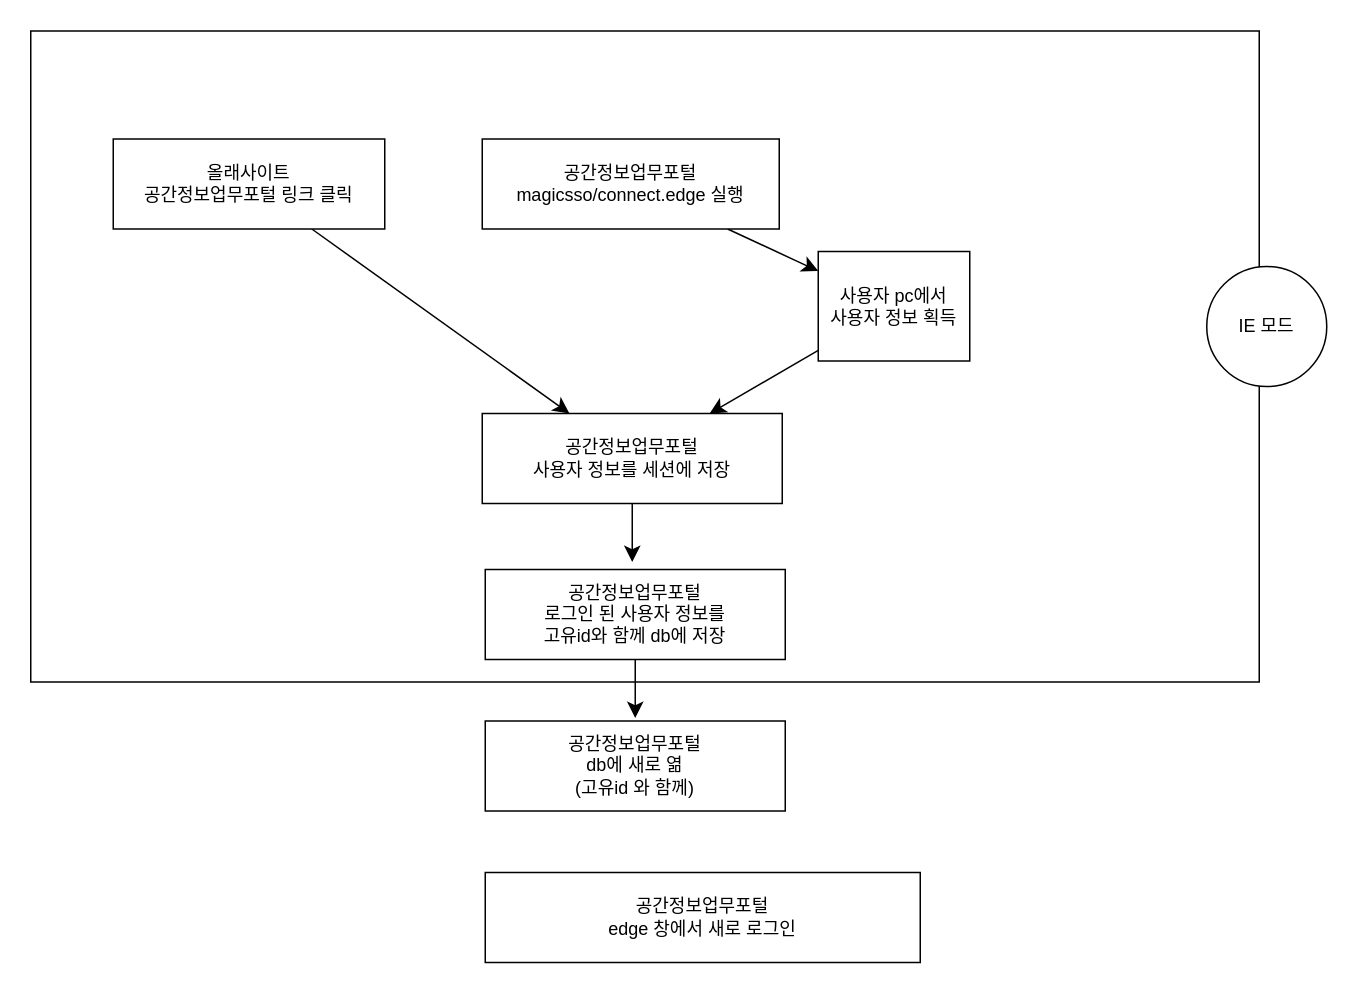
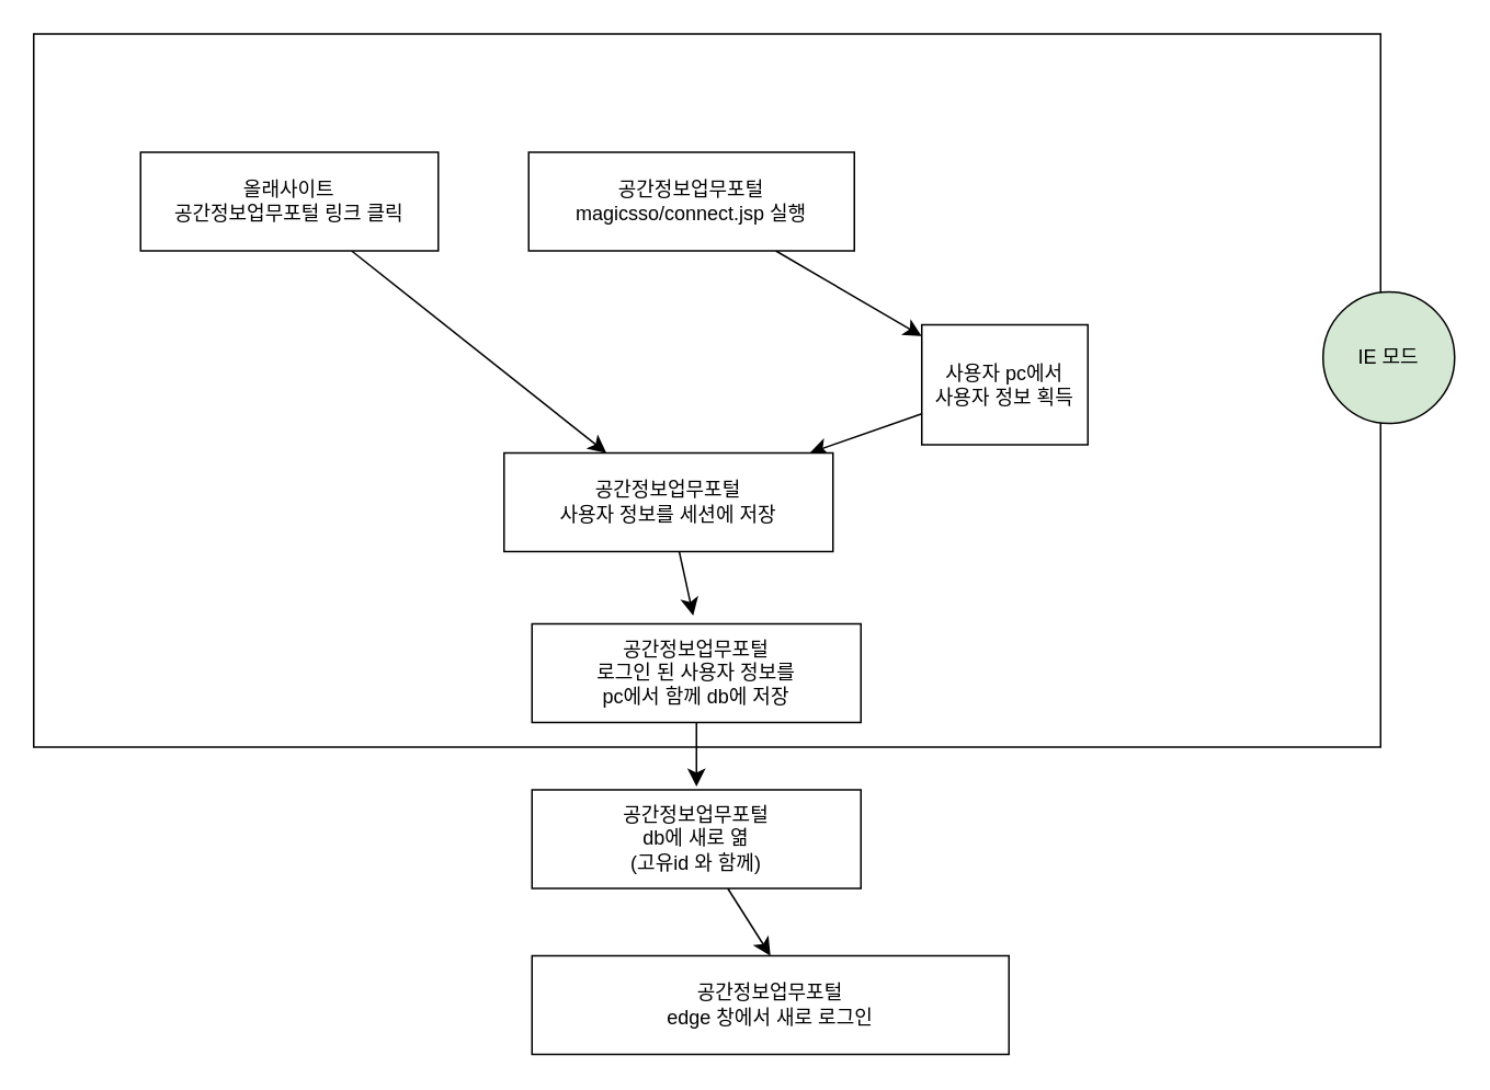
- <mxCell id="3" value="올래사이트&lt;div&gt;공간정보업무포털 링크 클릭&lt;/div&gt;" style="rounded=0;whiteSpace=wrap;html=1;" vertex="1" parent="1"><mxGeometry x="75" y="92" width="181" height="60" as="geometry" /></mxCell>
+ <mxCell id="3" value="올래사이트&lt;div&gt;공간정보업무포털 링크 클릭&lt;/div&gt;" style="rounded=0;whiteSpace=wrap;html=1;" vertex="1" parent="1"><mxGeometry x="85" y="92" width="181" height="60" as="geometry" /></mxCell>
- <mxCell id="5" value="공간정보업무포털&lt;div&gt;magicsso/connect.edge 실행&lt;/div&gt;" style="rounded=0;whiteSpace=wrap;html=1;" vertex="1" parent="1"><mxGeometry x="321" y="92" width="198" height="60" as="geometry" /></mxCell>
+ <mxCell id="5" value="공간정보업무포털&lt;div&gt;magicsso/connect.jsp 실행&lt;/div&gt;" style="rounded=0;whiteSpace=wrap;html=1;" vertex="1" parent="1"><mxGeometry x="321" y="92" width="198" height="60" as="geometry" /></mxCell>
- <mxCell id="7" value="사용자 pc에서&lt;div&gt;사용자 정보 획득&lt;/div&gt;" style="rounded=0;whiteSpace=wrap;html=1;" vertex="1" parent="1"><mxGeometry x="545" y="167" width="101" height="73" as="geometry" /></mxCell>
+ <mxCell id="7" value="사용자 pc에서&lt;div&gt;사용자 정보 획득&lt;/div&gt;" style="rounded=0;whiteSpace=wrap;html=1;" vertex="1" parent="1"><mxGeometry x="560" y="197" width="101" height="73" as="geometry" /></mxCell>
- <mxCell id="16" value="IE 모드" style="ellipse;whiteSpace=wrap;html=1;aspect=fixed;" vertex="1" parent="1"><mxGeometry x="804" y="177" width="80" height="80" as="geometry" /></mxCell>
+ <mxCell id="16" value="IE 모드" style="ellipse;whiteSpace=wrap;html=1;aspect=fixed;fillColor=#d5e8d4;" vertex="1" parent="1"><mxGeometry x="804" y="177" width="80" height="80" as="geometry" /></mxCell>
- <mxCell id="9" value="공간정보업무포털&lt;div&gt;사용자 정보를 세션에 저장&lt;/div&gt;" style="rounded=0;whiteSpace=wrap;html=1;" vertex="1" parent="1"><mxGeometry x="321" y="275" width="200" height="60" as="geometry" /></mxCell>
+ <mxCell id="9" value="공간정보업무포털&lt;div&gt;사용자 정보를 세션에 저장&lt;/div&gt;" style="rounded=0;whiteSpace=wrap;html=1;" vertex="1" parent="1"><mxGeometry x="306" y="275" width="200" height="60" as="geometry" /></mxCell>
- <mxCell id="11" value="공간정보업무포털&lt;div&gt;로그인 된 사용자 정보를&lt;/div&gt;&lt;div&gt;고유id와 함께 db에 저장&lt;/div&gt;" style="rounded=0;whiteSpace=wrap;html=1;" vertex="1" parent="1"><mxGeometry x="323" y="379" width="200" height="60" as="geometry" /></mxCell>
+ <mxCell id="11" value="공간정보업무포털&lt;div&gt;로그인 된 사용자 정보를&lt;/div&gt;&lt;div&gt;pc에서 함께 db에 저장&lt;/div&gt;" style="rounded=0;whiteSpace=wrap;html=1;" vertex="1" parent="1"><mxGeometry x="323" y="379" width="200" height="60" as="geometry" /></mxCell>
+ <mxCell id="12" style="edgeStyle=none;curved=1;rounded=0;orthogonalLoop=1;jettySize=auto;html=1;entryX=0.5;entryY=0;entryDx=0;entryDy=0;fontSize=12;startSize=8;endSize=8;" edge="1" parent="1" source="13" target="14"><mxGeometry relative="1" as="geometry" /></mxCell>
